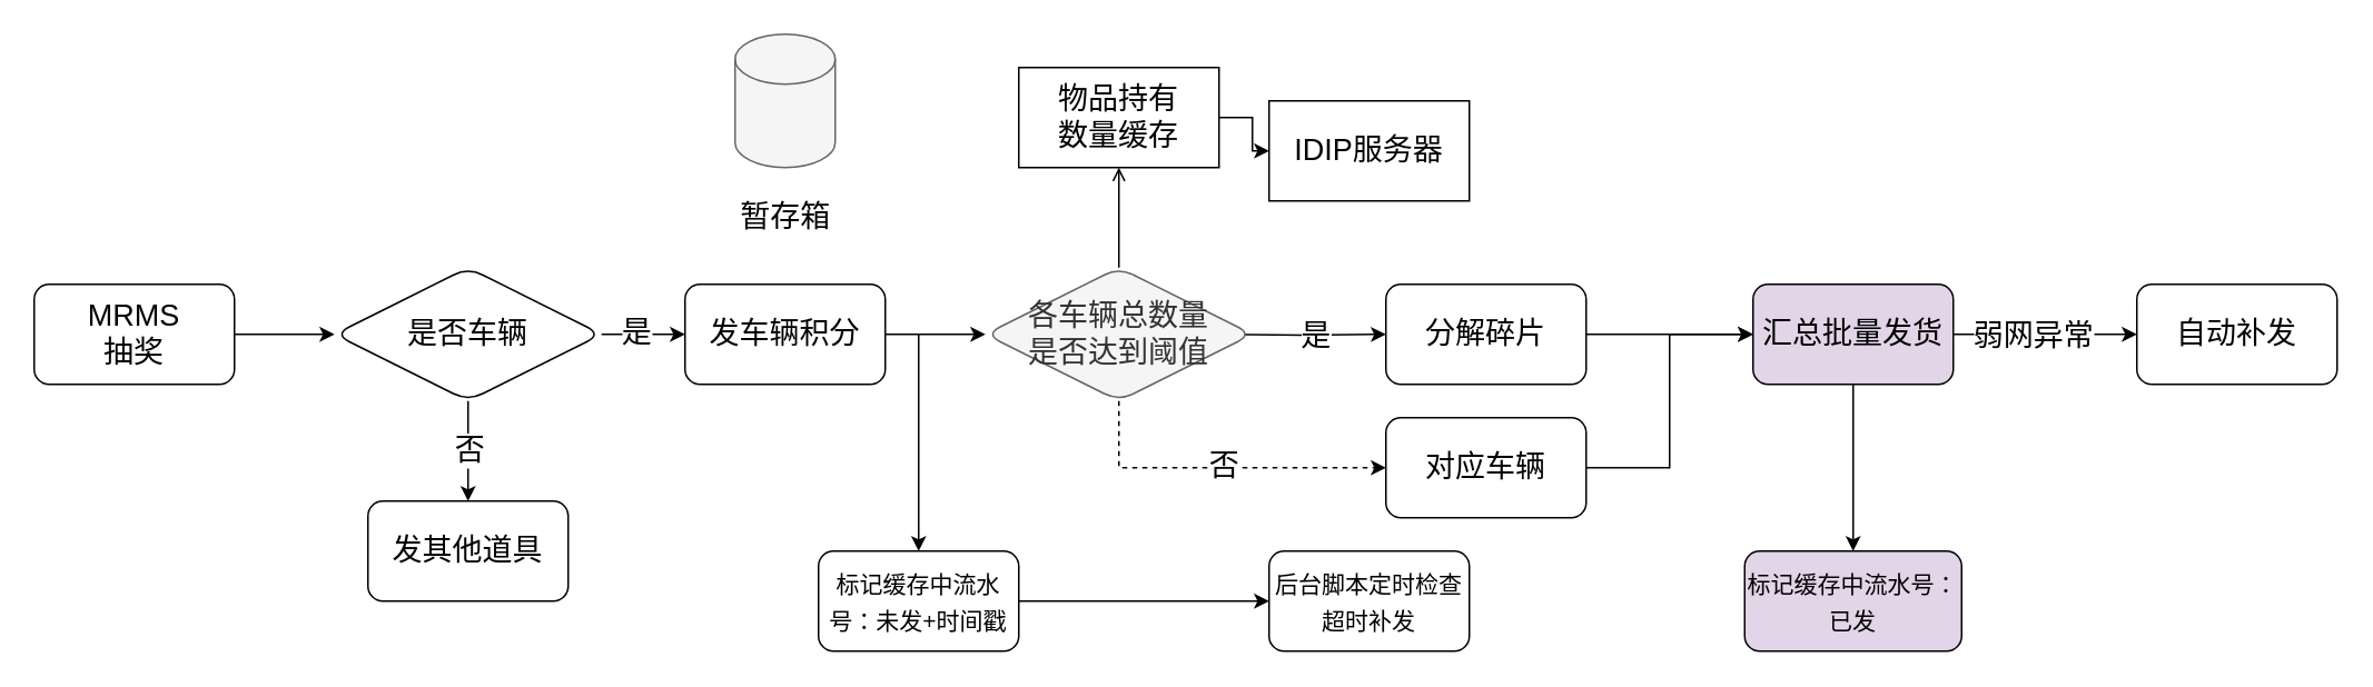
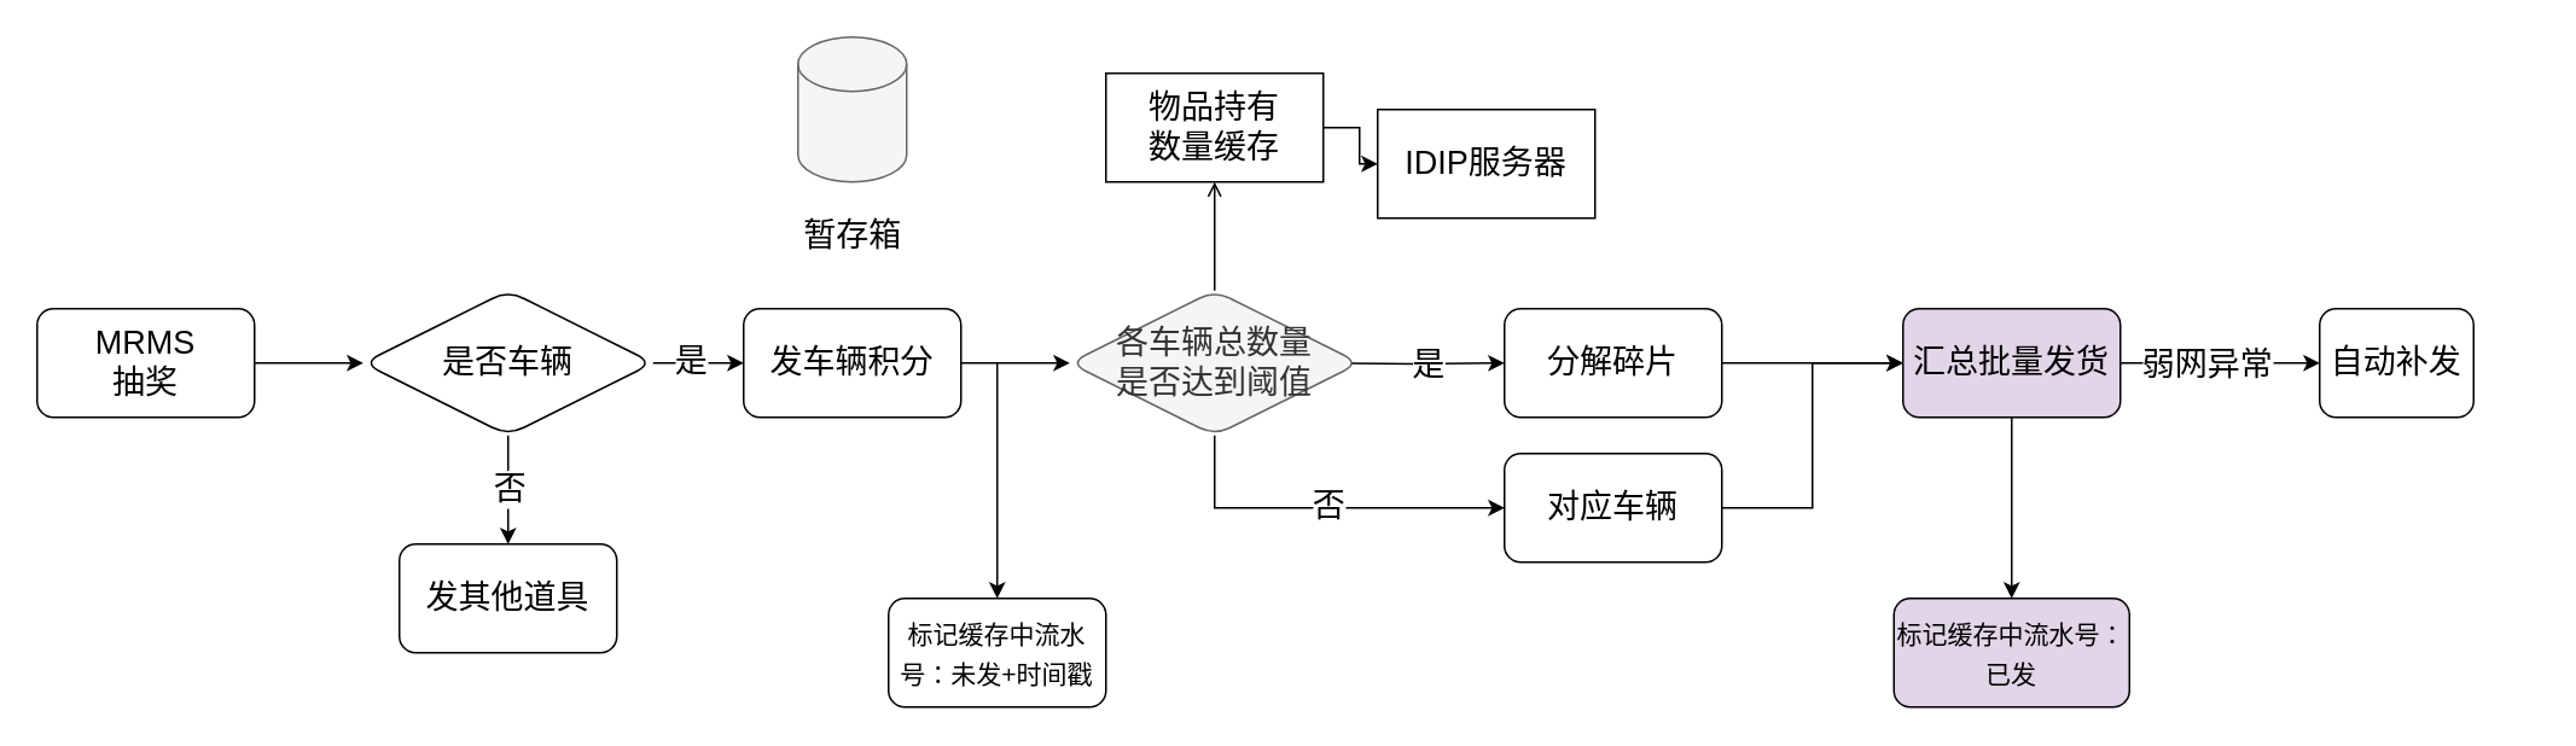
- <mxCell id="31" value="自动补发" style="whiteSpace=wrap;html=1;rounded=1;fontSize=18;" vertex="1" parent="1"><mxGeometry x="1280" y="170" width="120" height="60" as="geometry" /></mxCell>
+ <mxCell id="31" value="自动补发" style="whiteSpace=wrap;html=1;rounded=1;fontSize=18;" vertex="1" parent="1"><mxGeometry x="1280" y="170" width="85" height="60" as="geometry" /></mxCell>
- <mxCell id="22" style="edgeStyle=orthogonalEdgeStyle;rounded=0;orthogonalLoop=1;jettySize=auto;html=1;entryX=0;entryY=0.5;entryDx=0;entryDy=0;fontSize=18;dashed=1;" edge="1" parent="1" source="24" target="26"><mxGeometry relative="1" as="geometry"><Array as="points"><mxPoint x="670" y="280" /></Array></mxGeometry></mxCell>
+ <mxCell id="22" style="edgeStyle=orthogonalEdgeStyle;rounded=0;orthogonalLoop=1;jettySize=auto;html=1;entryX=0;entryY=0.5;entryDx=0;entryDy=0;fontSize=18;" edge="1" parent="1" source="24" target="26"><mxGeometry relative="1" as="geometry"><Array as="points"><mxPoint x="670" y="280" /></Array></mxGeometry></mxCell>
- <mxCell id="33" value="" style="edgeStyle=orthogonalEdgeStyle;rounded=0;orthogonalLoop=1;jettySize=auto;html=1;strokeColor=default;fontSize=14;" edge="1" parent="1" source="34" target="36"><mxGeometry relative="1" as="geometry" /></mxCell>
- <mxCell id="36" value="&lt;font style=&quot;font-size: 14px;&quot;&gt;后台脚本定时检查超时补发&lt;/font&gt;" style="whiteSpace=wrap;html=1;rounded=1;fontSize=18;" vertex="1" parent="1"><mxGeometry x="760" y="330" width="120" height="60" as="geometry" /></mxCell>
